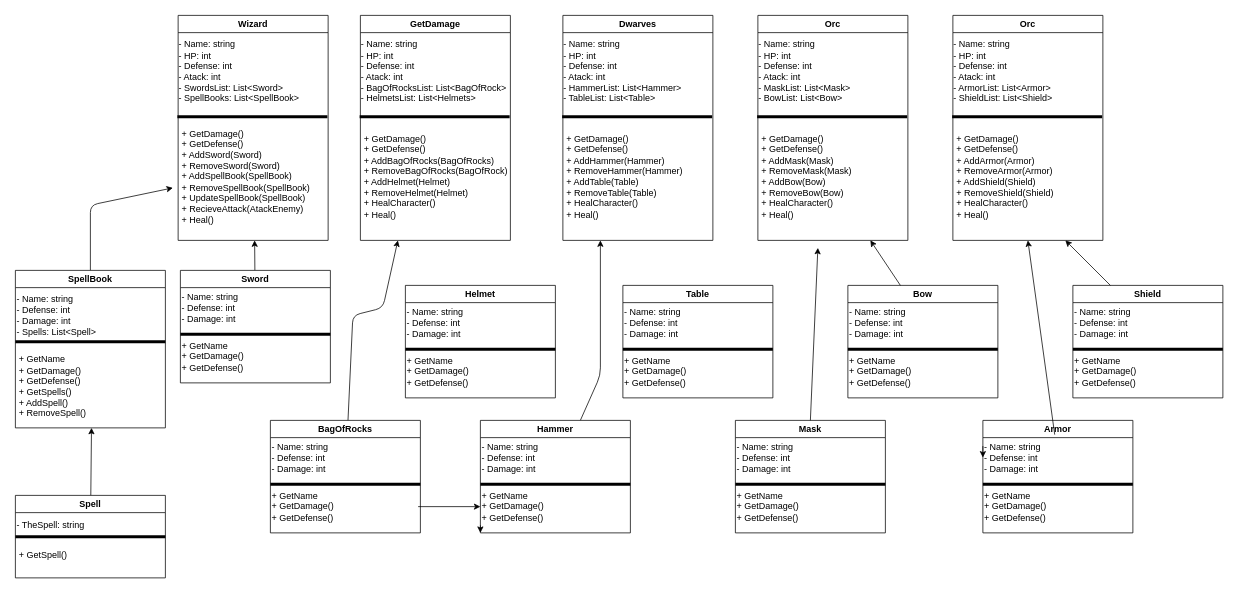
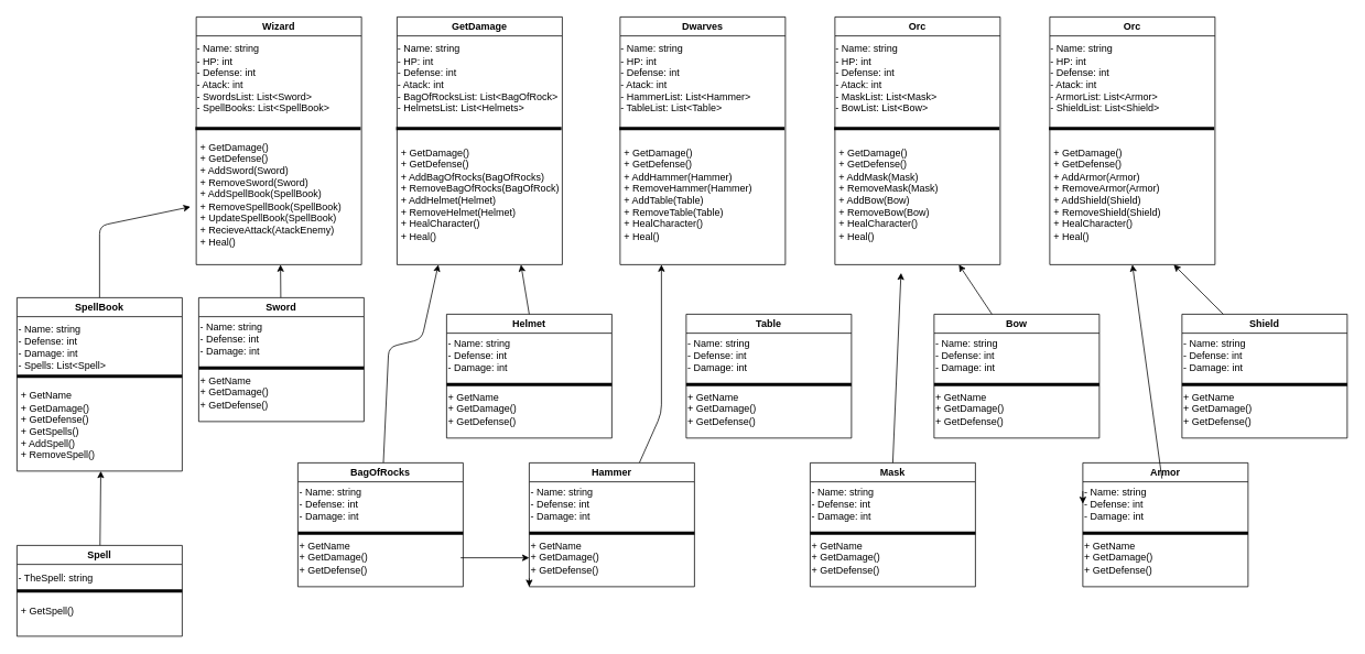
+ <mxCell id="75" style="edgeStyle=none;html=1;entryX=0.75;entryY=1;entryDx=0;entryDy=0;exitX=0.5;exitY=0;exitDx=0;exitDy=0;" parent="1" source="44" target="7" edge="1"><mxGeometry relative="1" as="geometry" /></mxCell>
